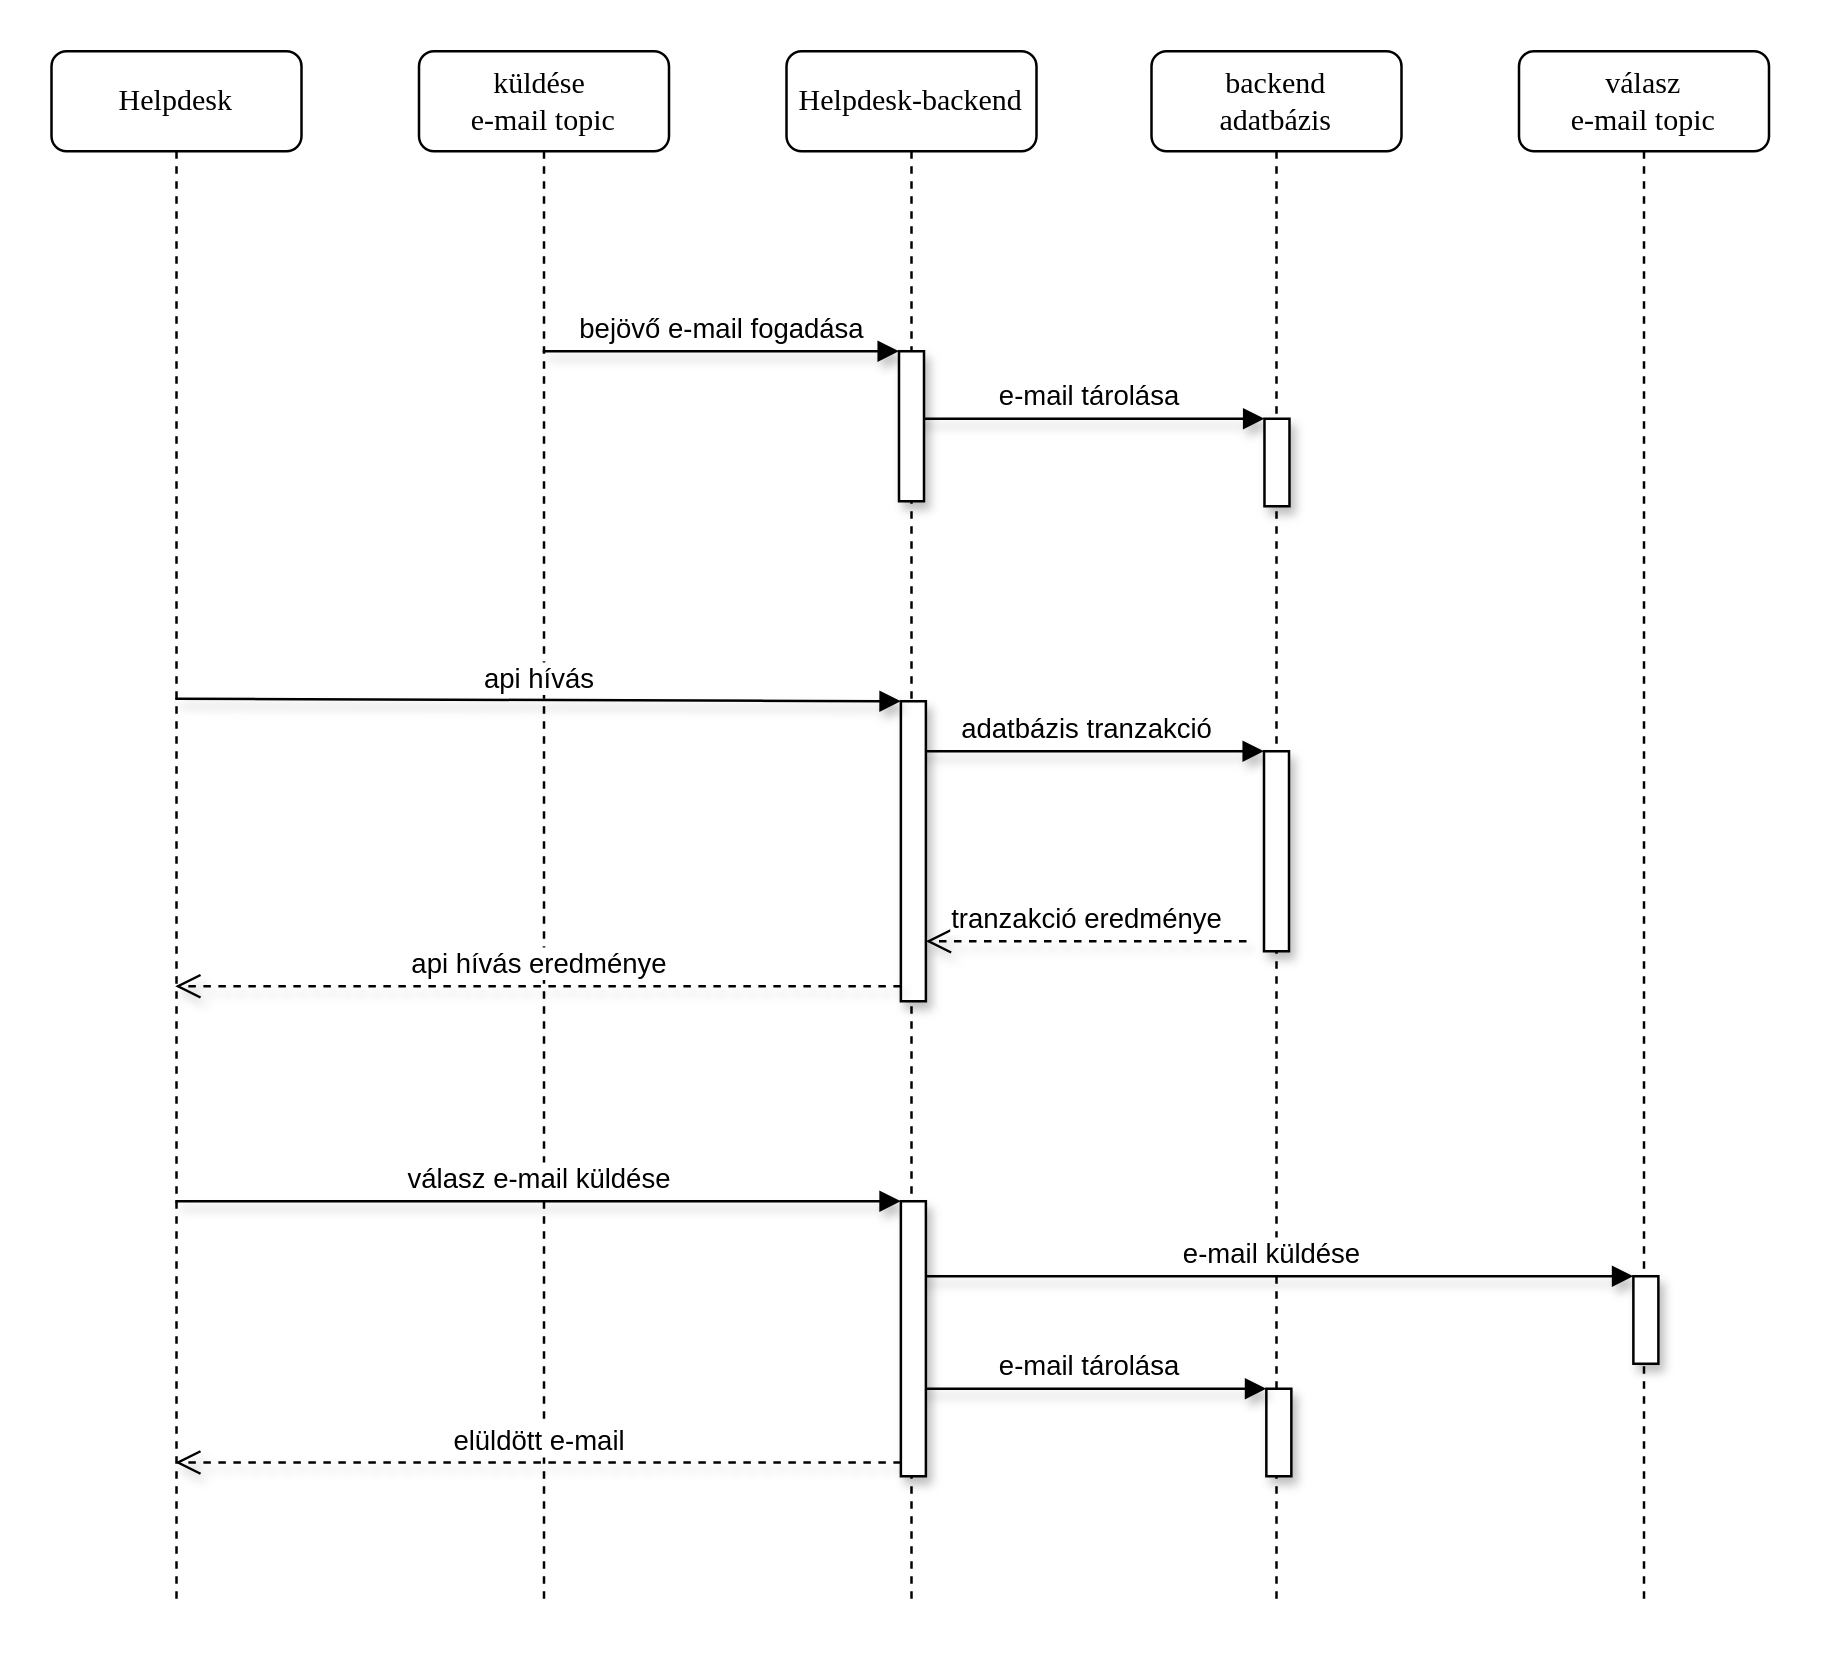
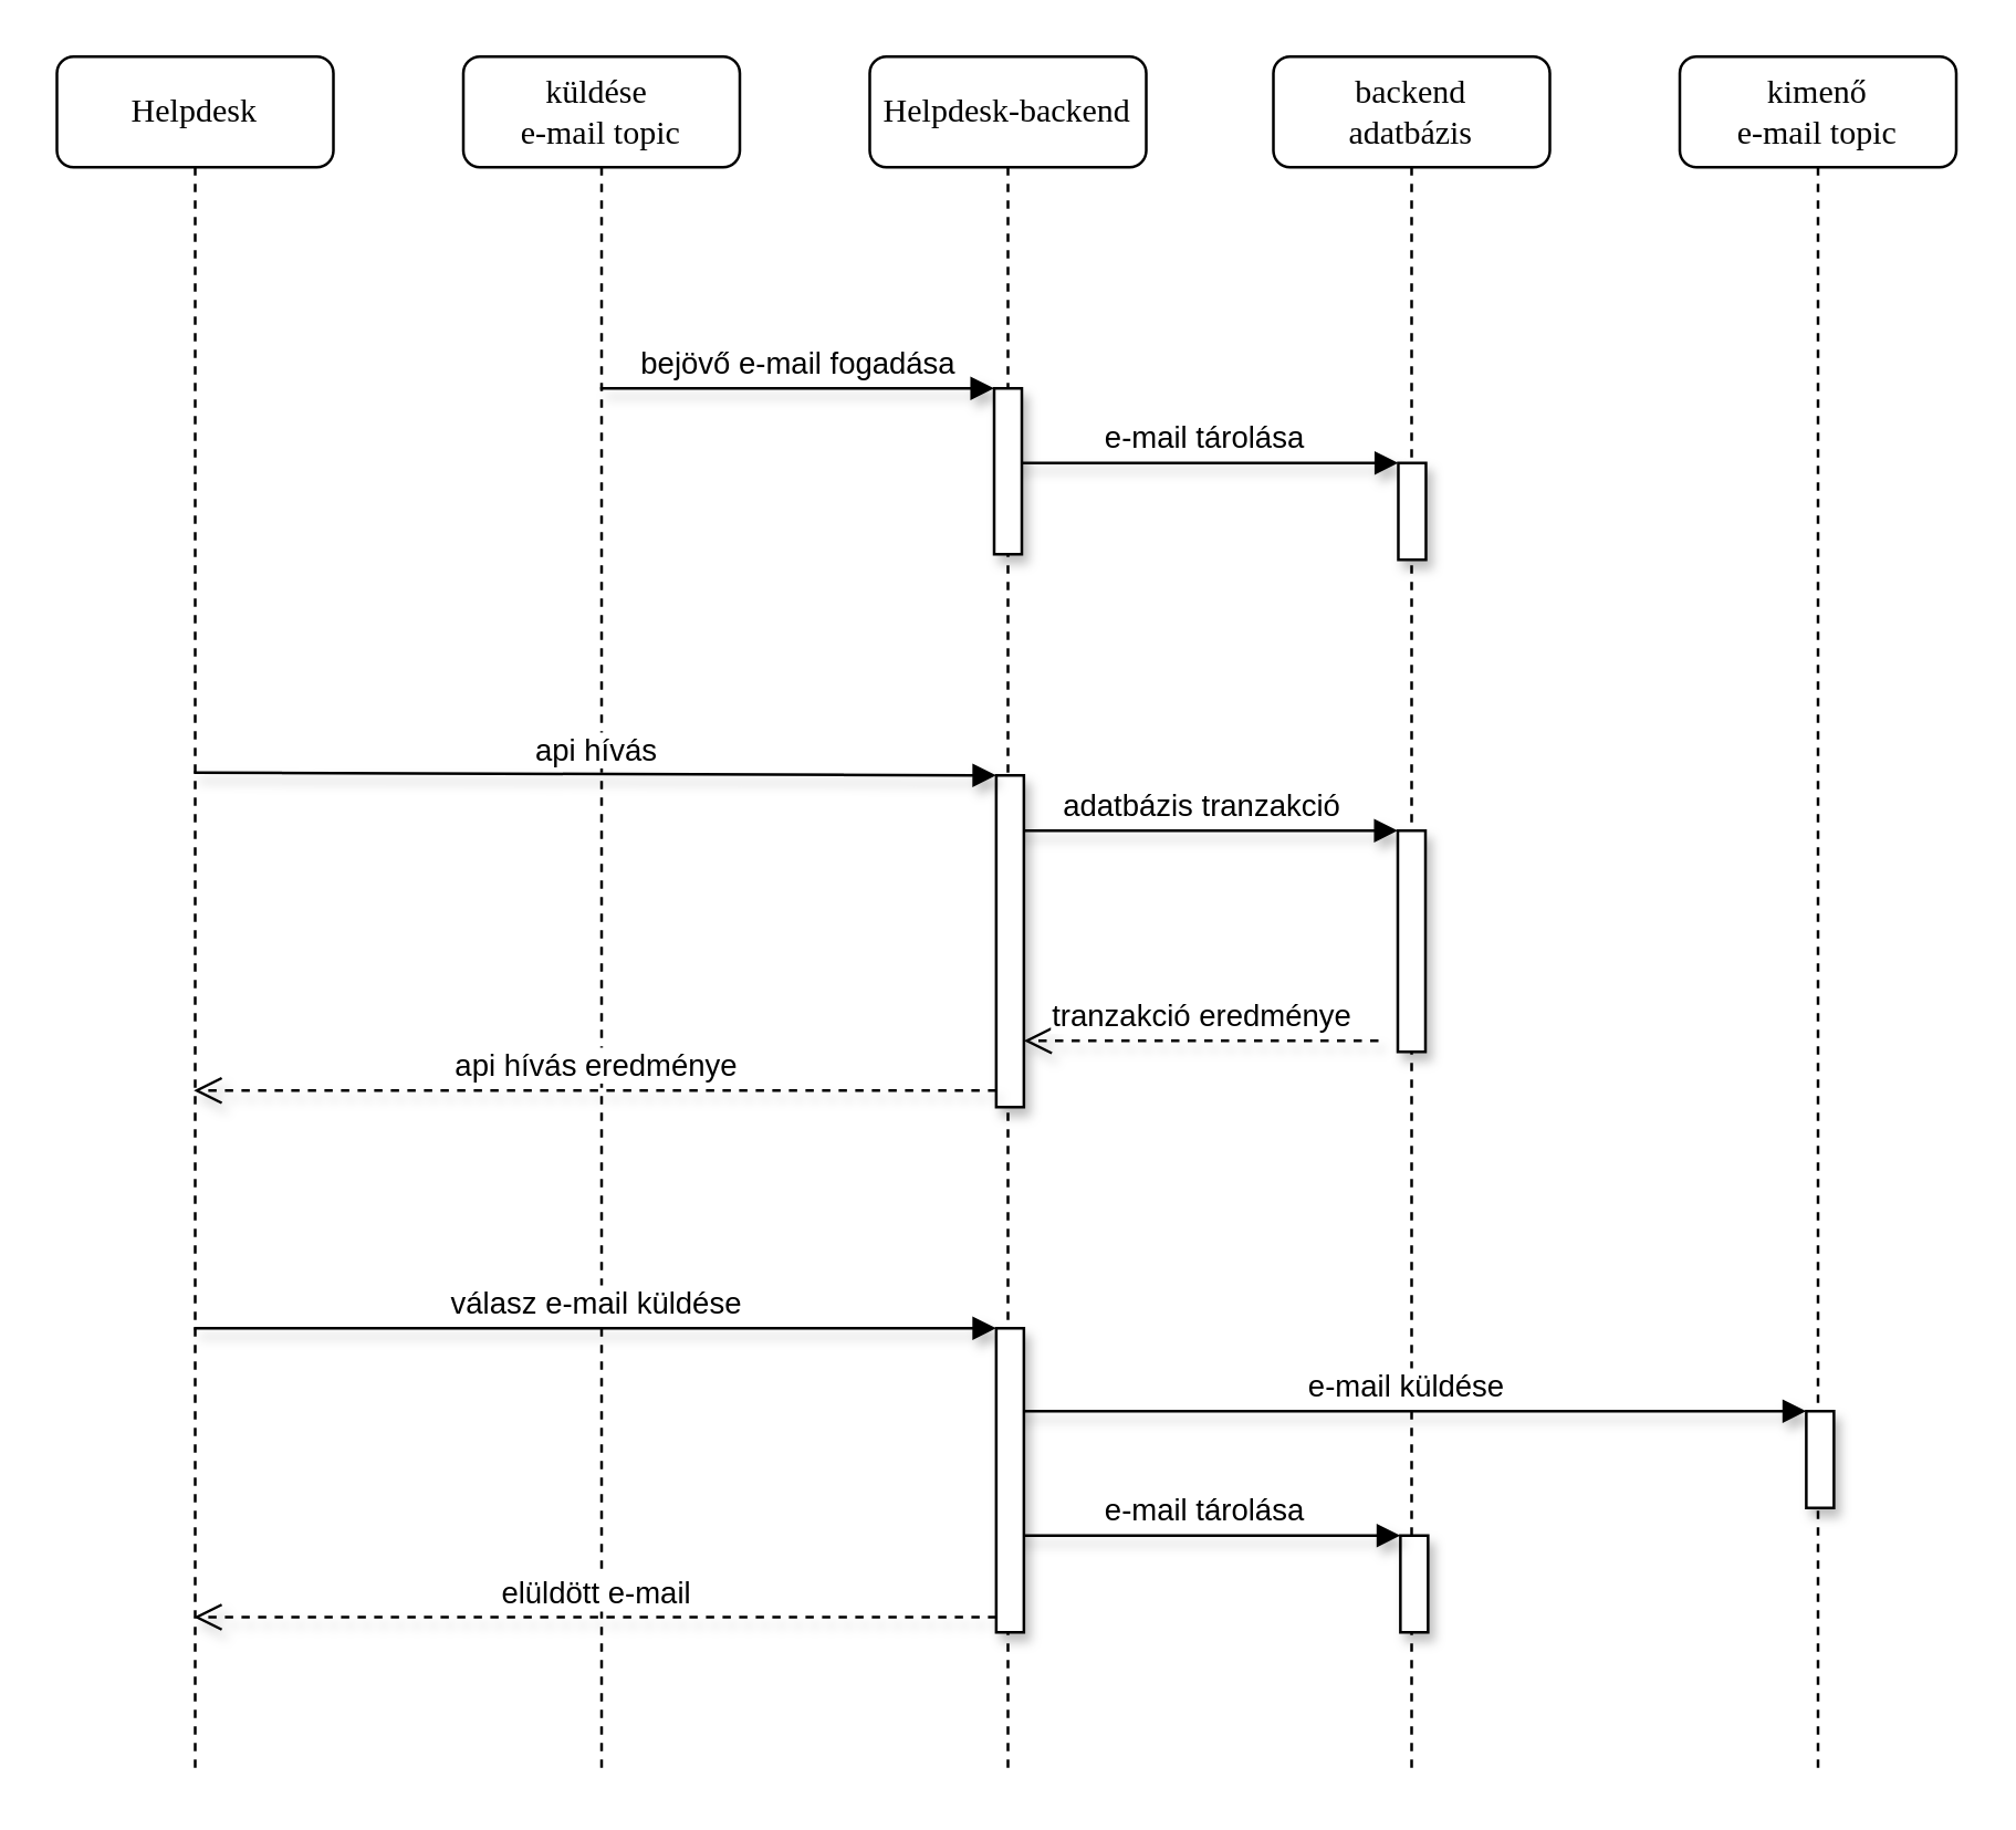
- <mxCell id="12" value="válasz &lt;br&gt;e-mail topic" style="shape=umlLifeline;perimeter=lifelinePerimeter;whiteSpace=wrap;html=1;container=1;collapsible=0;recursiveResize=0;outlineConnect=0;rounded=1;shadow=0;comic=0;labelBackgroundColor=none;strokeWidth=1;fontFamily=Verdana;fontSize=12;align=center;" parent="1" vertex="1"><mxGeometry x="607" y="20" width="100" height="620" as="geometry" /></mxCell>
+ <mxCell id="12" value="kimenő &lt;br&gt;e-mail topic" style="shape=umlLifeline;perimeter=lifelinePerimeter;whiteSpace=wrap;html=1;container=1;collapsible=0;recursiveResize=0;outlineConnect=0;rounded=1;shadow=0;comic=0;labelBackgroundColor=none;strokeWidth=1;fontFamily=Verdana;fontSize=12;align=center;" parent="1" vertex="1"><mxGeometry x="607" y="20" width="100" height="620" as="geometry" /></mxCell>
